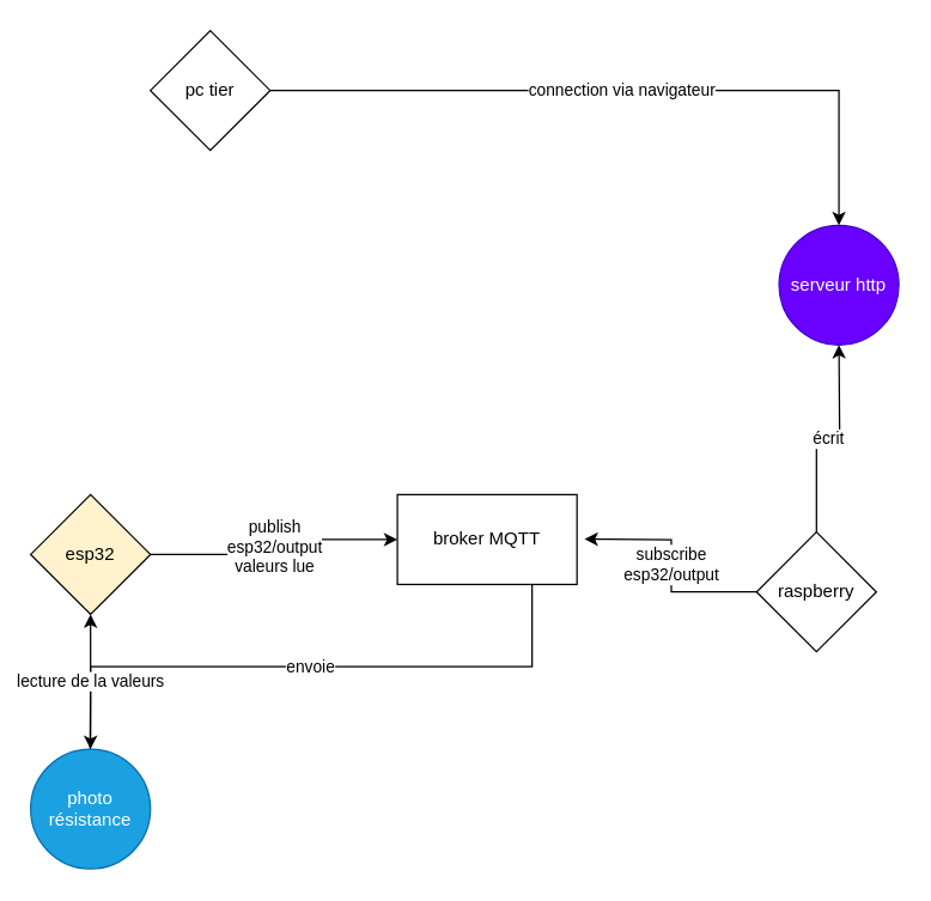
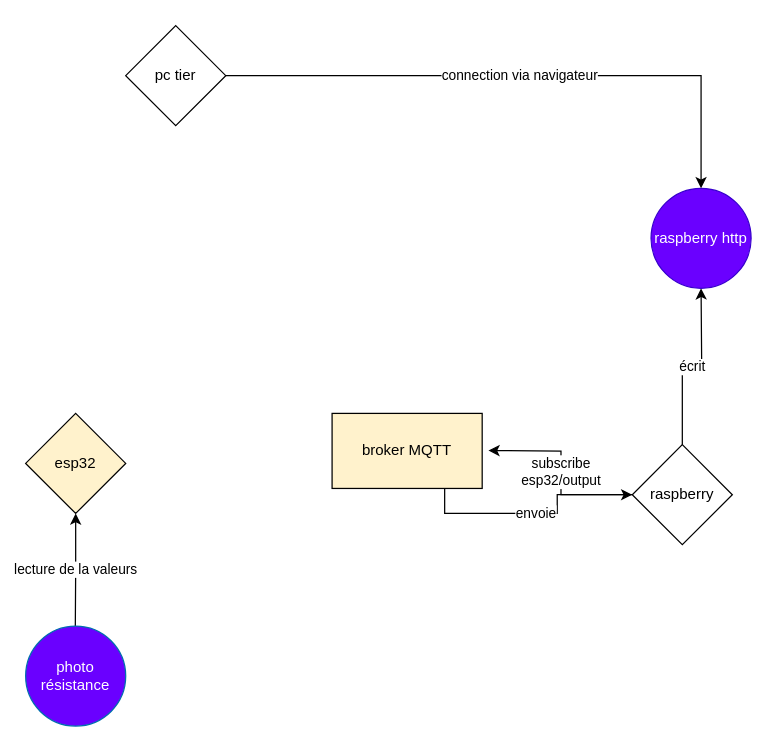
- <mxCell id="10" value="serveur http" style="ellipse;whiteSpace=wrap;html=1;fillColor=#6a00ff;strokeColor=#3700CC;fontColor=#ffffff;" vertex="1" parent="1"><mxGeometry x="520" y="150" width="80" height="80" as="geometry" /></mxCell>
+ <mxCell id="10" value="raspberry http" style="ellipse;whiteSpace=wrap;html=1;fillColor=#6a00ff;strokeColor=#3700CC;fontColor=#ffffff;" vertex="1" parent="1"><mxGeometry x="520" y="150" width="80" height="80" as="geometry" /></mxCell>
- <mxCell id="3" value="broker MQTT" style="whiteSpace=wrap;html=1;" vertex="1" parent="1"><mxGeometry x="265" y="330" width="120" height="60" as="geometry" /></mxCell>
+ <mxCell id="3" value="broker MQTT" style="whiteSpace=wrap;html=1;fillColor=#fff2cc;" vertex="1" parent="1"><mxGeometry x="265" y="330" width="120" height="60" as="geometry" /></mxCell>
- <mxCell id="4" value="publish&lt;br&gt;esp32/output&lt;br&gt;valeurs lue" style="edgeStyle=orthogonalEdgeStyle;rounded=0;orthogonalLoop=1;jettySize=auto;html=1;exitX=1;exitY=0.5;exitDx=0;exitDy=0;" edge="1" parent="1" source="6" target="3"><mxGeometry relative="1" as="geometry" /></mxCell>
- <mxCell id="2" value="envoie" style="edgeStyle=orthogonalEdgeStyle;rounded=0;orthogonalLoop=1;jettySize=auto;html=1;exitX=0.75;exitY=1;exitDx=0;exitDy=0;startArrow=none;startFill=0;endArrow=classic;endFill=1;" edge="1" parent="1" source="3" target="13"><mxGeometry relative="1" as="geometry" /></mxCell>
+ <mxCell id="2" value="envoie" style="edgeStyle=orthogonalEdgeStyle;rounded=0;orthogonalLoop=1;jettySize=auto;html=1;exitX=0.75;exitY=1;exitDx=0;exitDy=0;startArrow=none;startFill=0;endArrow=classic;endFill=1;" edge="1" parent="1" source="3" target="9"><mxGeometry relative="1" as="geometry" /></mxCell>
- <mxCell id="13" value="photo résistance" style="ellipse;whiteSpace=wrap;html=1;fillColor=#1ba1e2;strokeColor=#006EAF;fontColor=#ffffff;" vertex="1" parent="1"><mxGeometry x="20" y="500" width="80" height="80" as="geometry" /></mxCell>
+ <mxCell id="13" value="photo résistance" style="ellipse;whiteSpace=wrap;html=1;fillColor=#6a00ff;strokeColor=#006EAF;fontColor=#ffffff;" vertex="1" parent="1"><mxGeometry x="20" y="500" width="80" height="80" as="geometry" /></mxCell>
